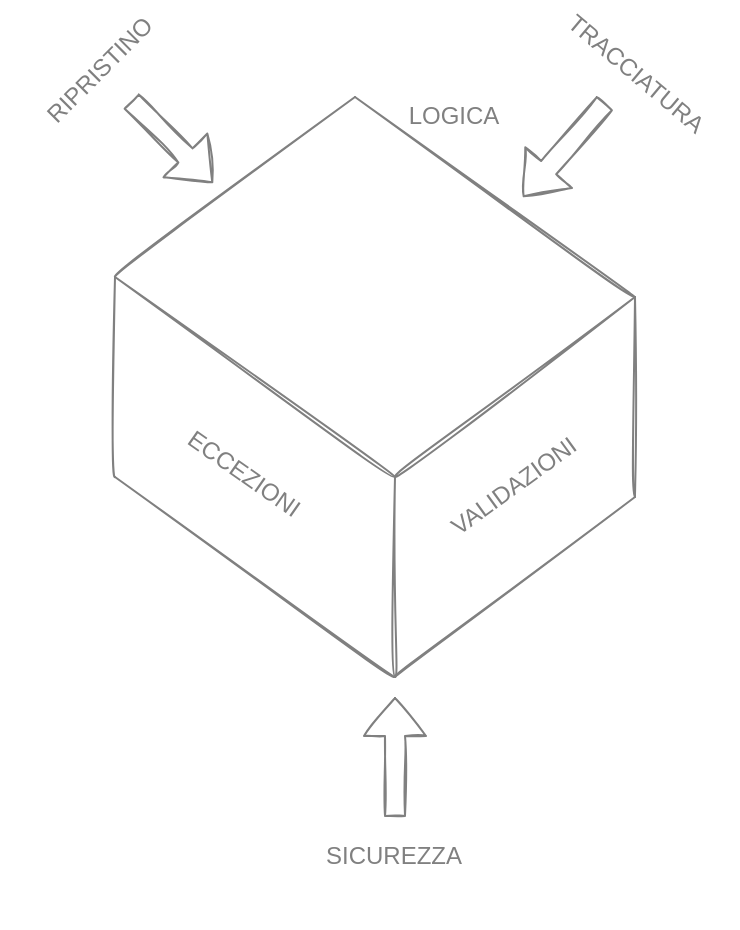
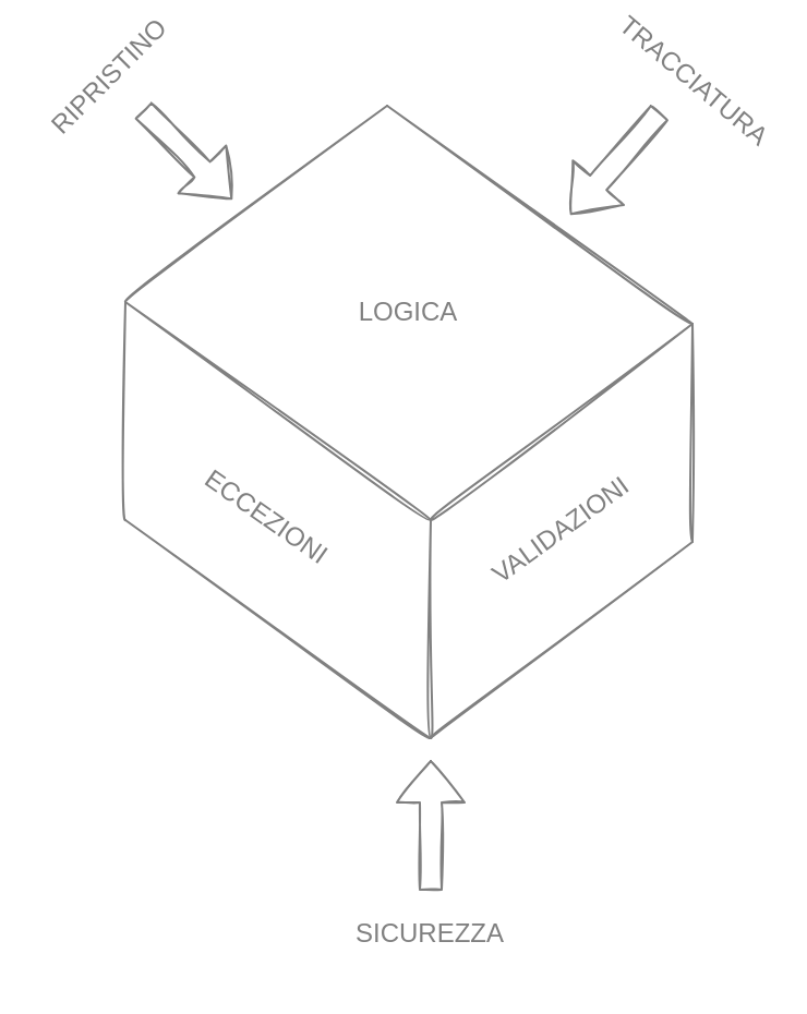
- <mxCell id="11" value="LOGICA" style="text;html=1;strokeColor=none;fillColor=none;align=center;verticalAlign=middle;whiteSpace=wrap;rounded=0;sketch=1;fontColor=#808080;" parent="1" vertex="1"><mxGeometry x="197" y="43" width="60" height="30" as="geometry" /></mxCell>
+ <mxCell id="11" value="LOGICA" style="text;html=1;strokeColor=none;fillColor=none;align=center;verticalAlign=middle;whiteSpace=wrap;rounded=0;sketch=1;fontColor=#808080;" parent="1" vertex="1"><mxGeometry x="157" y="128" width="60" height="30" as="geometry" /></mxCell>
